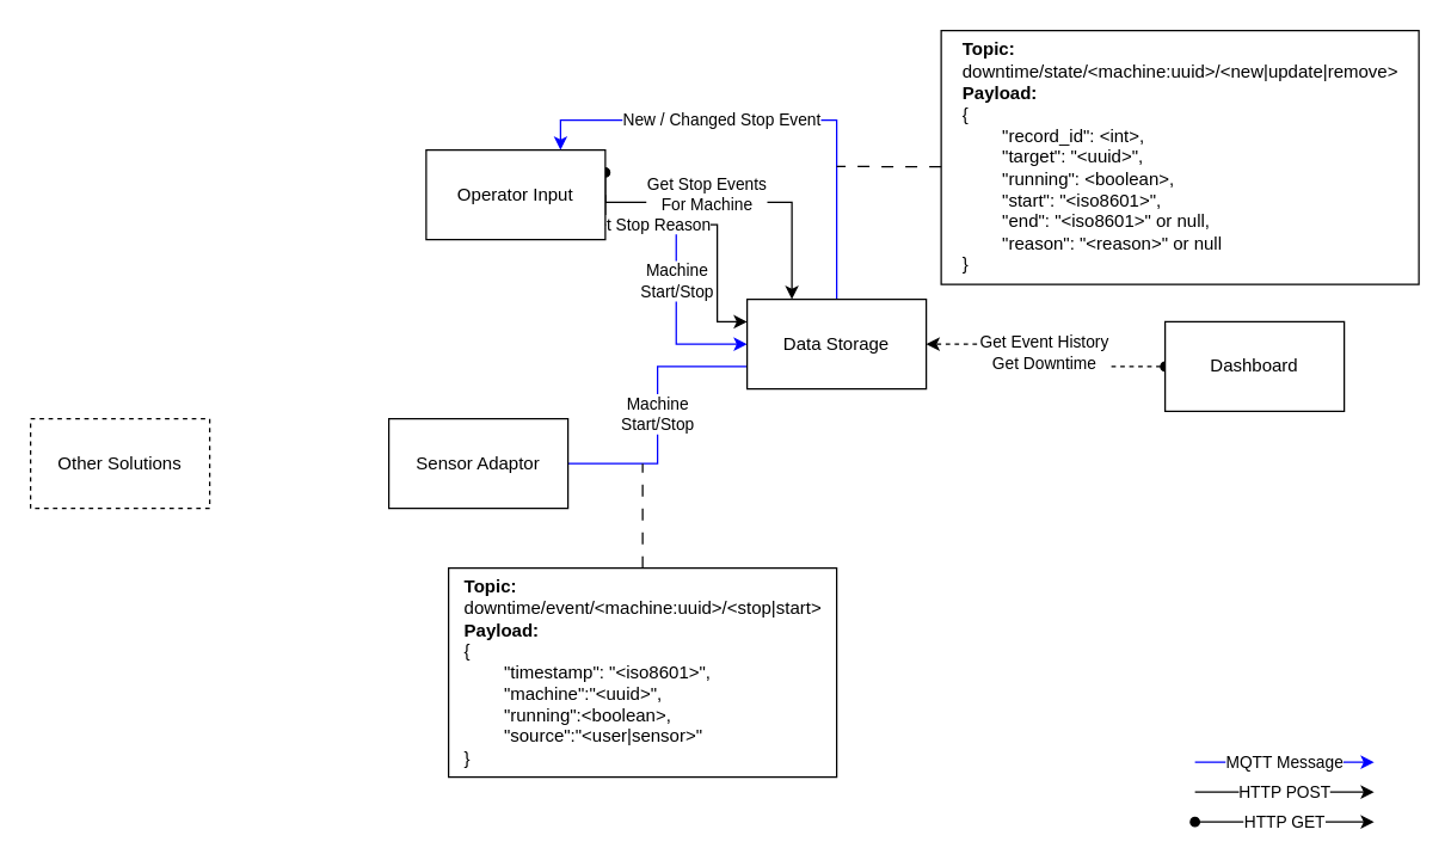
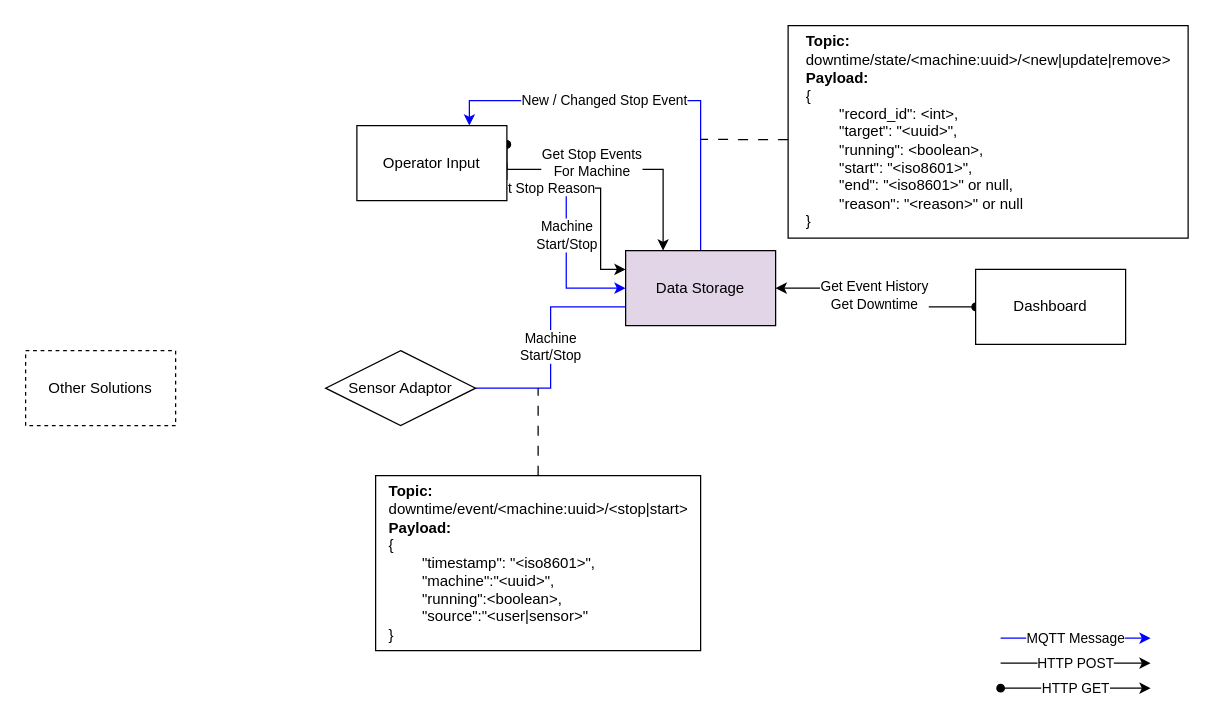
- <mxCell id="13" value="Data Storage" style="rounded=0;whiteSpace=wrap;html=1;" vertex="1" parent="1"><mxGeometry x="500" y="200" width="120" height="60" as="geometry" /></mxCell>
+ <mxCell id="13" value="Data Storage" style="rounded=0;whiteSpace=wrap;html=1;fillColor=#e1d5e7;" vertex="1" parent="1"><mxGeometry x="500" y="200" width="120" height="60" as="geometry" /></mxCell>
- <mxCell id="2" style="edgeStyle=orthogonalEdgeStyle;rounded=0;orthogonalLoop=1;jettySize=auto;html=1;exitX=0;exitY=0.5;exitDx=0;exitDy=0;entryX=1;entryY=0.5;entryDx=0;entryDy=0;startArrow=oval;startFill=1;dashed=1;" edge="1" parent="1" source="4" target="13"><mxGeometry relative="1" as="geometry" /></mxCell>
+ <mxCell id="2" style="edgeStyle=orthogonalEdgeStyle;rounded=0;orthogonalLoop=1;jettySize=auto;html=1;exitX=0;exitY=0.5;exitDx=0;exitDy=0;entryX=1;entryY=0.5;entryDx=0;entryDy=0;startArrow=oval;startFill=1;" edge="1" parent="1" source="4" target="13"><mxGeometry relative="1" as="geometry" /></mxCell>
- <mxCell id="10" value="Sensor Adaptor" style="rounded=0;whiteSpace=wrap;html=1;" vertex="1" parent="1"><mxGeometry x="260" y="280" width="120" height="60" as="geometry" /></mxCell>
+ <mxCell id="10" value="Sensor Adaptor" style="rhombus;whiteSpace=wrap;html=1;" vertex="1" parent="1"><mxGeometry x="260" y="280" width="120" height="60" as="geometry" /></mxCell>
